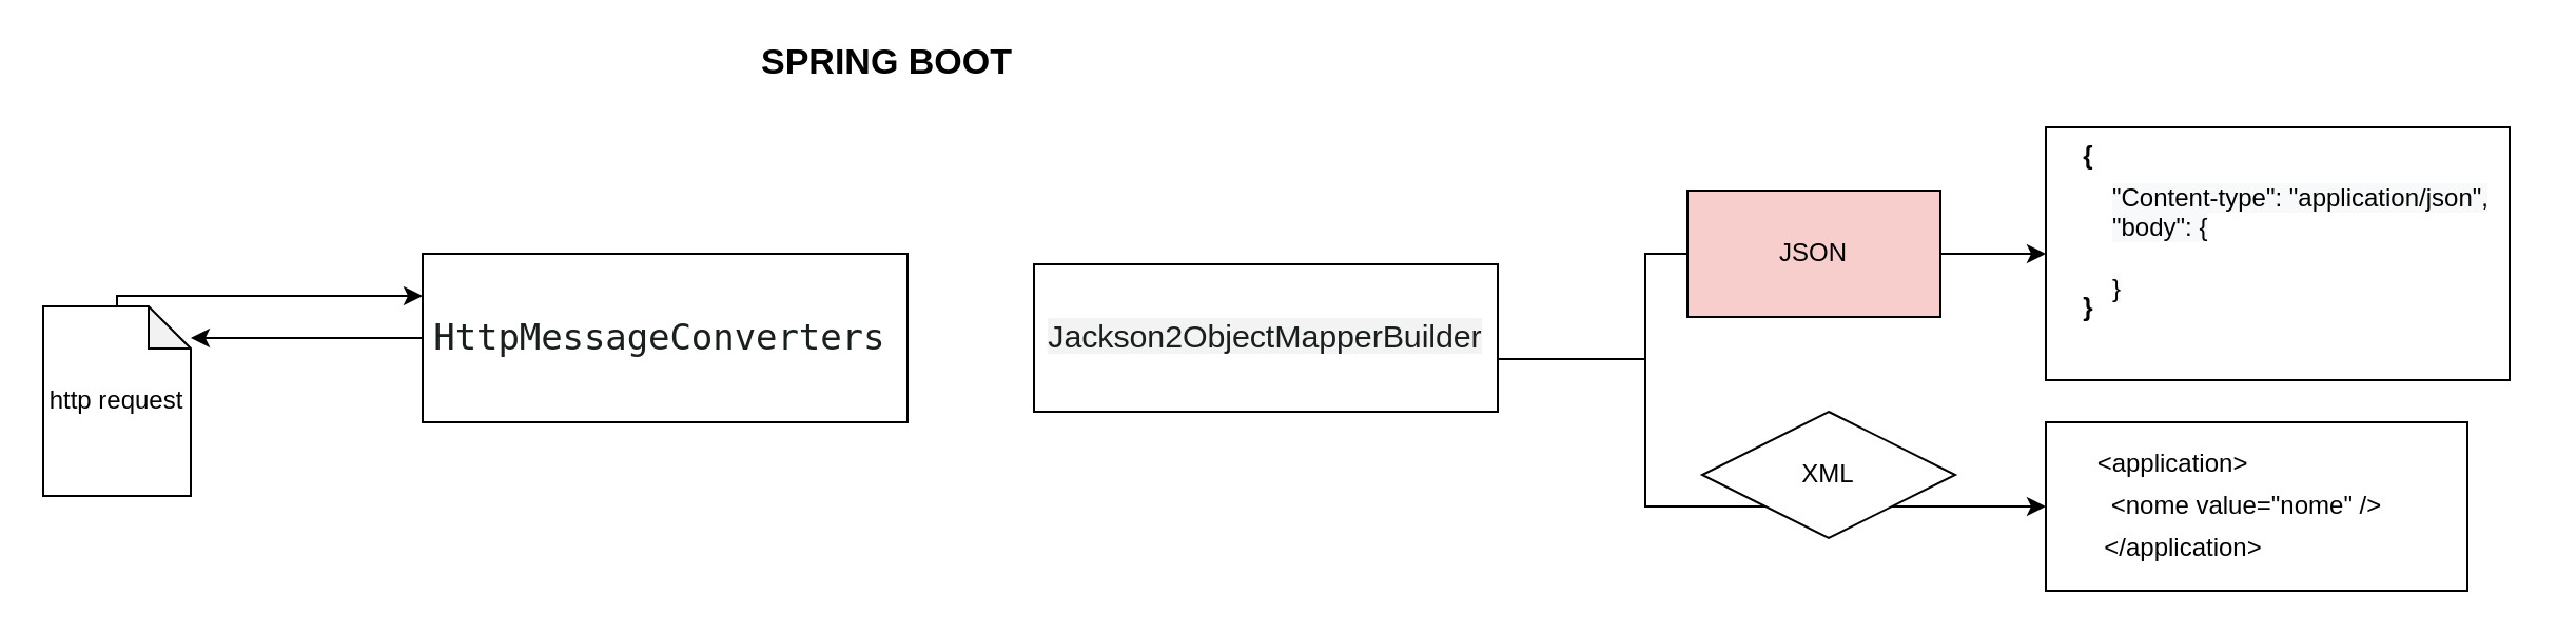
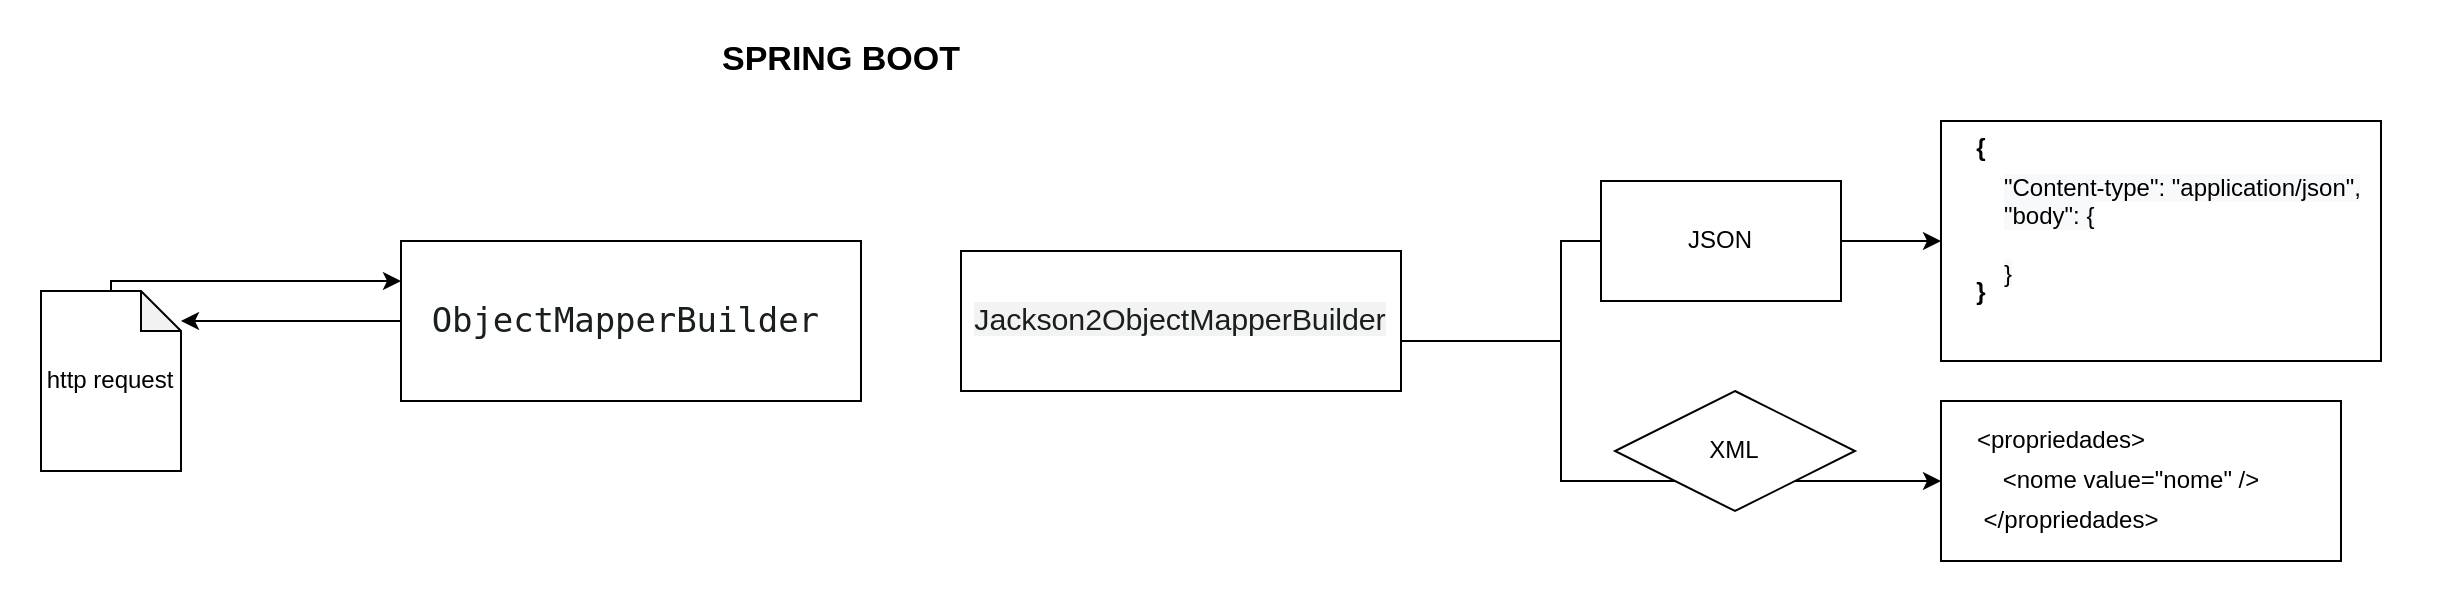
- <mxCell id="13" value="JSON" style="rounded=0;whiteSpace=wrap;html=1;strokeWidth=1;fillColor=#f8cecc;" vertex="1" parent="1"><mxGeometry x="800" y="90" width="120" height="60" as="geometry" /></mxCell>
+ <mxCell id="13" value="JSON" style="rounded=0;whiteSpace=wrap;html=1;strokeWidth=1;" vertex="1" parent="1"><mxGeometry x="800" y="90" width="120" height="60" as="geometry" /></mxCell>
- <mxCell id="4" value="&lt;font style=&quot;font-size: 17px&quot;&gt;&lt;code style=&quot;box-sizing: inherit ; color: rgb(25 , 30 , 30) ; border-radius: 0.25em ; padding: 0.125em 0.25em ; letter-spacing: -0.044px&quot;&gt;HttpMessageConverters&lt;/code&gt;&lt;span style=&quot;color: rgb(25 , 30 , 30) ; letter-spacing: -0.044px ; background-color: rgb(255 , 255 , 255)&quot;&gt;&amp;nbsp;&lt;/span&gt;&lt;/font&gt;" style="rounded=0;whiteSpace=wrap;html=1;" vertex="1" parent="1"><mxGeometry x="200" y="120" width="230" height="80" as="geometry" /></mxCell>
+ <mxCell id="4" value="&lt;font style=&quot;font-size: 17px&quot;&gt;&lt;code style=&quot;box-sizing: inherit ; color: rgb(25 , 30 , 30) ; border-radius: 0.25em ; padding: 0.125em 0.25em ; letter-spacing: -0.044px&quot;&gt;ObjectMapperBuilder&lt;/code&gt;&lt;span style=&quot;color: rgb(25 , 30 , 30) ; letter-spacing: -0.044px ; background-color: rgb(255 , 255 , 255)&quot;&gt;&amp;nbsp;&lt;/span&gt;&lt;/font&gt;" style="rounded=0;whiteSpace=wrap;html=1;" vertex="1" parent="1"><mxGeometry x="200" y="120" width="230" height="80" as="geometry" /></mxCell>
- <mxCell id="10" value="&lt;span style=&quot;color: rgb(25 , 30 , 30) ; font-family: , &amp;#34;consolas&amp;#34; , &amp;#34;liberation mono&amp;#34; , &amp;#34;menlo&amp;#34; , monospace ; font-size: 15.2px ; letter-spacing: -0.044px ; background-color: rgba(27 , 31 , 35 , 0.05)&quot;&gt;Jackson2ObjectMapperBuilder&lt;/span&gt;" style="rounded=0;whiteSpace=wrap;html=1;strokeWidth=1;" vertex="1" parent="1"><mxGeometry x="490" y="125" width="220" height="70" as="geometry" /></mxCell>
+ <mxCell id="10" value="&lt;span style=&quot;color: rgb(25 , 30 , 30) ; font-family: , &amp;#34;consolas&amp;#34; , &amp;#34;liberation mono&amp;#34; , &amp;#34;menlo&amp;#34; , monospace ; font-size: 15.2px ; letter-spacing: -0.044px ; background-color: rgba(27 , 31 , 35 , 0.05)&quot;&gt;Jackson2ObjectMapperBuilder&lt;/span&gt;" style="rounded=0;whiteSpace=wrap;html=1;strokeWidth=1;" vertex="1" parent="1"><mxGeometry x="480" y="125" width="220" height="70" as="geometry" /></mxCell>
- <mxCell id="16" value="&amp;lt;application&amp;gt;" style="text;html=1;align=center;verticalAlign=middle;resizable=0;points=[];autosize=1;strokeColor=none;" vertex="1" parent="1"><mxGeometry x="980" y="210" width="100" height="20" as="geometry" /></mxCell>
+ <mxCell id="16" value="&amp;lt;propriedades&amp;gt;" style="text;html=1;align=center;verticalAlign=middle;resizable=0;points=[];autosize=1;strokeColor=none;" vertex="1" parent="1"><mxGeometry x="980" y="210" width="100" height="20" as="geometry" /></mxCell>
- <mxCell id="17" value="&amp;lt;/application&amp;gt;" style="text;html=1;align=center;verticalAlign=middle;resizable=0;points=[];autosize=1;strokeColor=none;" vertex="1" parent="1"><mxGeometry x="980" y="250" width="110" height="20" as="geometry" /></mxCell>
+ <mxCell id="17" value="&amp;lt;/propriedades&amp;gt;" style="text;html=1;align=center;verticalAlign=middle;resizable=0;points=[];autosize=1;strokeColor=none;" vertex="1" parent="1"><mxGeometry x="980" y="250" width="110" height="20" as="geometry" /></mxCell>
